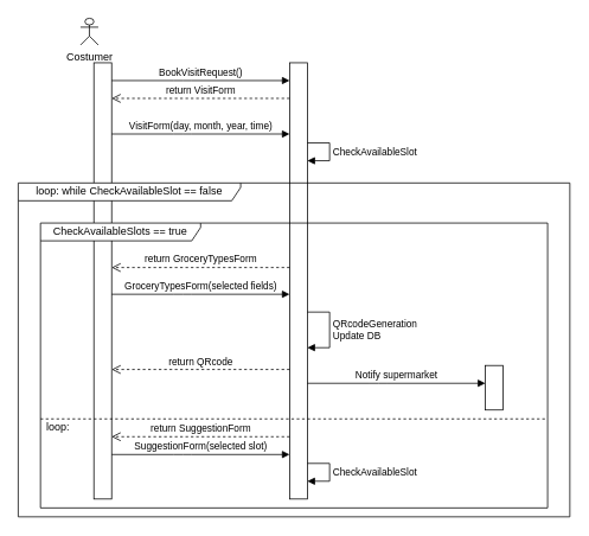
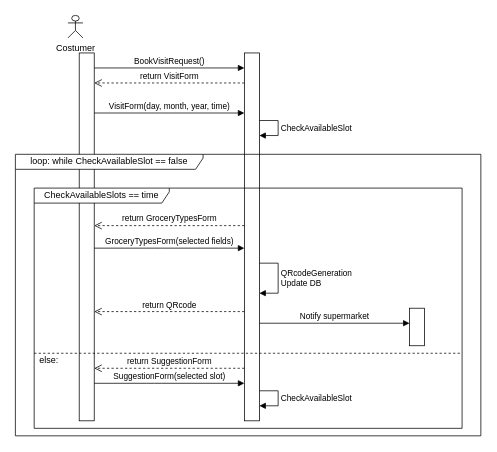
- <mxCell id="5" value="CheckAvailableSlots == true" style="shape=umlFrame;whiteSpace=wrap;html=1;width=180;height=20;" parent="1" vertex="1"><mxGeometry x="45" y="250" width="570" height="320" as="geometry" /></mxCell>
+ <mxCell id="5" value="CheckAvailableSlots == time" style="shape=umlFrame;whiteSpace=wrap;html=1;width=180;height=20;" parent="1" vertex="1"><mxGeometry x="45" y="250" width="570" height="320" as="geometry" /></mxCell>
- <mxCell id="18" value="loop:" style="text;html=1;strokeColor=none;fillColor=none;align=center;verticalAlign=middle;whiteSpace=wrap;rounded=0;" parent="1" vertex="1"><mxGeometry x="45" y="470" width="40" height="20" as="geometry" /></mxCell>
+ <mxCell id="18" value="else:" style="text;html=1;strokeColor=none;fillColor=none;align=center;verticalAlign=middle;whiteSpace=wrap;rounded=0;" parent="1" vertex="1"><mxGeometry x="45" y="470" width="40" height="20" as="geometry" /></mxCell>
